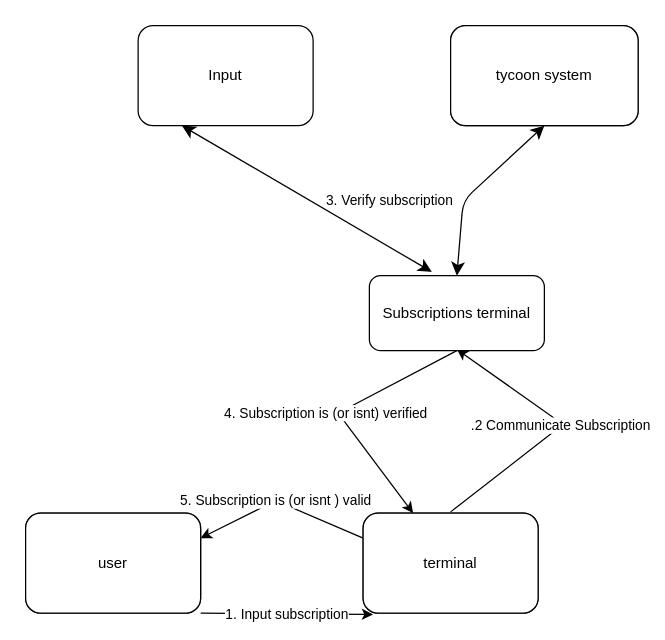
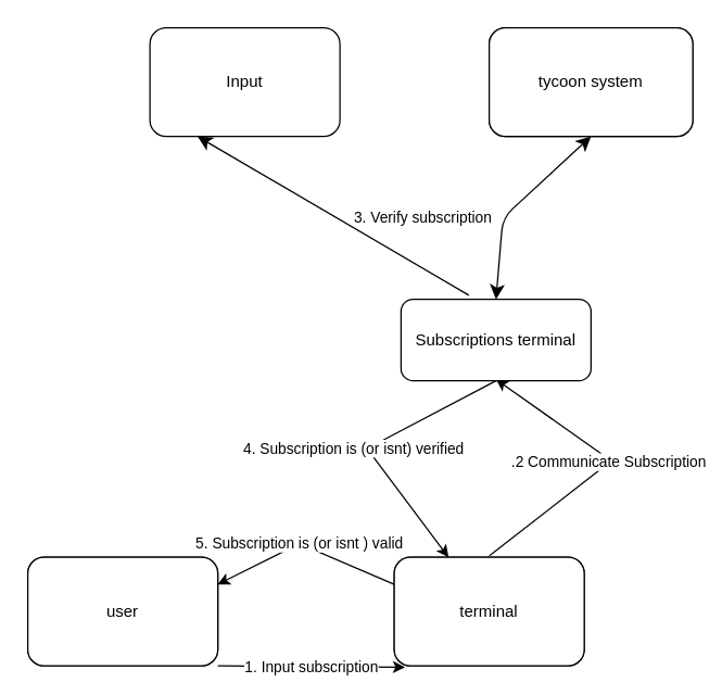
- <mxCell id="14" value="" style="edgeStyle=none;orthogonalLoop=1;jettySize=auto;html=1;endArrow=classic;startArrow=classic;endSize=8;startSize=8;strokeColor=default;entryX=0.357;entryY=-0.05;entryDx=0;entryDy=0;entryPerimeter=0;exitX=0.25;exitY=1;exitDx=0;exitDy=0;" edge="1" parent="1" source="11" target="13"><mxGeometry width="100" relative="1" as="geometry"><mxPoint x="140" y="110" as="sourcePoint" /><mxPoint x="130" y="150" as="targetPoint" /><Array as="points" /></mxGeometry></mxCell>
+ <mxCell id="14" value="" style="edgeStyle=none;orthogonalLoop=1;jettySize=auto;html=1;endArrow=none;startArrow=classic;endSize=8;startSize=8;strokeColor=default;entryX=0.357;entryY=-0.05;entryDx=0;entryDy=0;entryPerimeter=0;exitX=0.25;exitY=1;exitDx=0;exitDy=0;" edge="1" parent="1" source="11" target="13"><mxGeometry width="100" relative="1" as="geometry"><mxPoint x="140" y="110" as="sourcePoint" /><mxPoint x="130" y="150" as="targetPoint" /><Array as="points" /></mxGeometry></mxCell>
